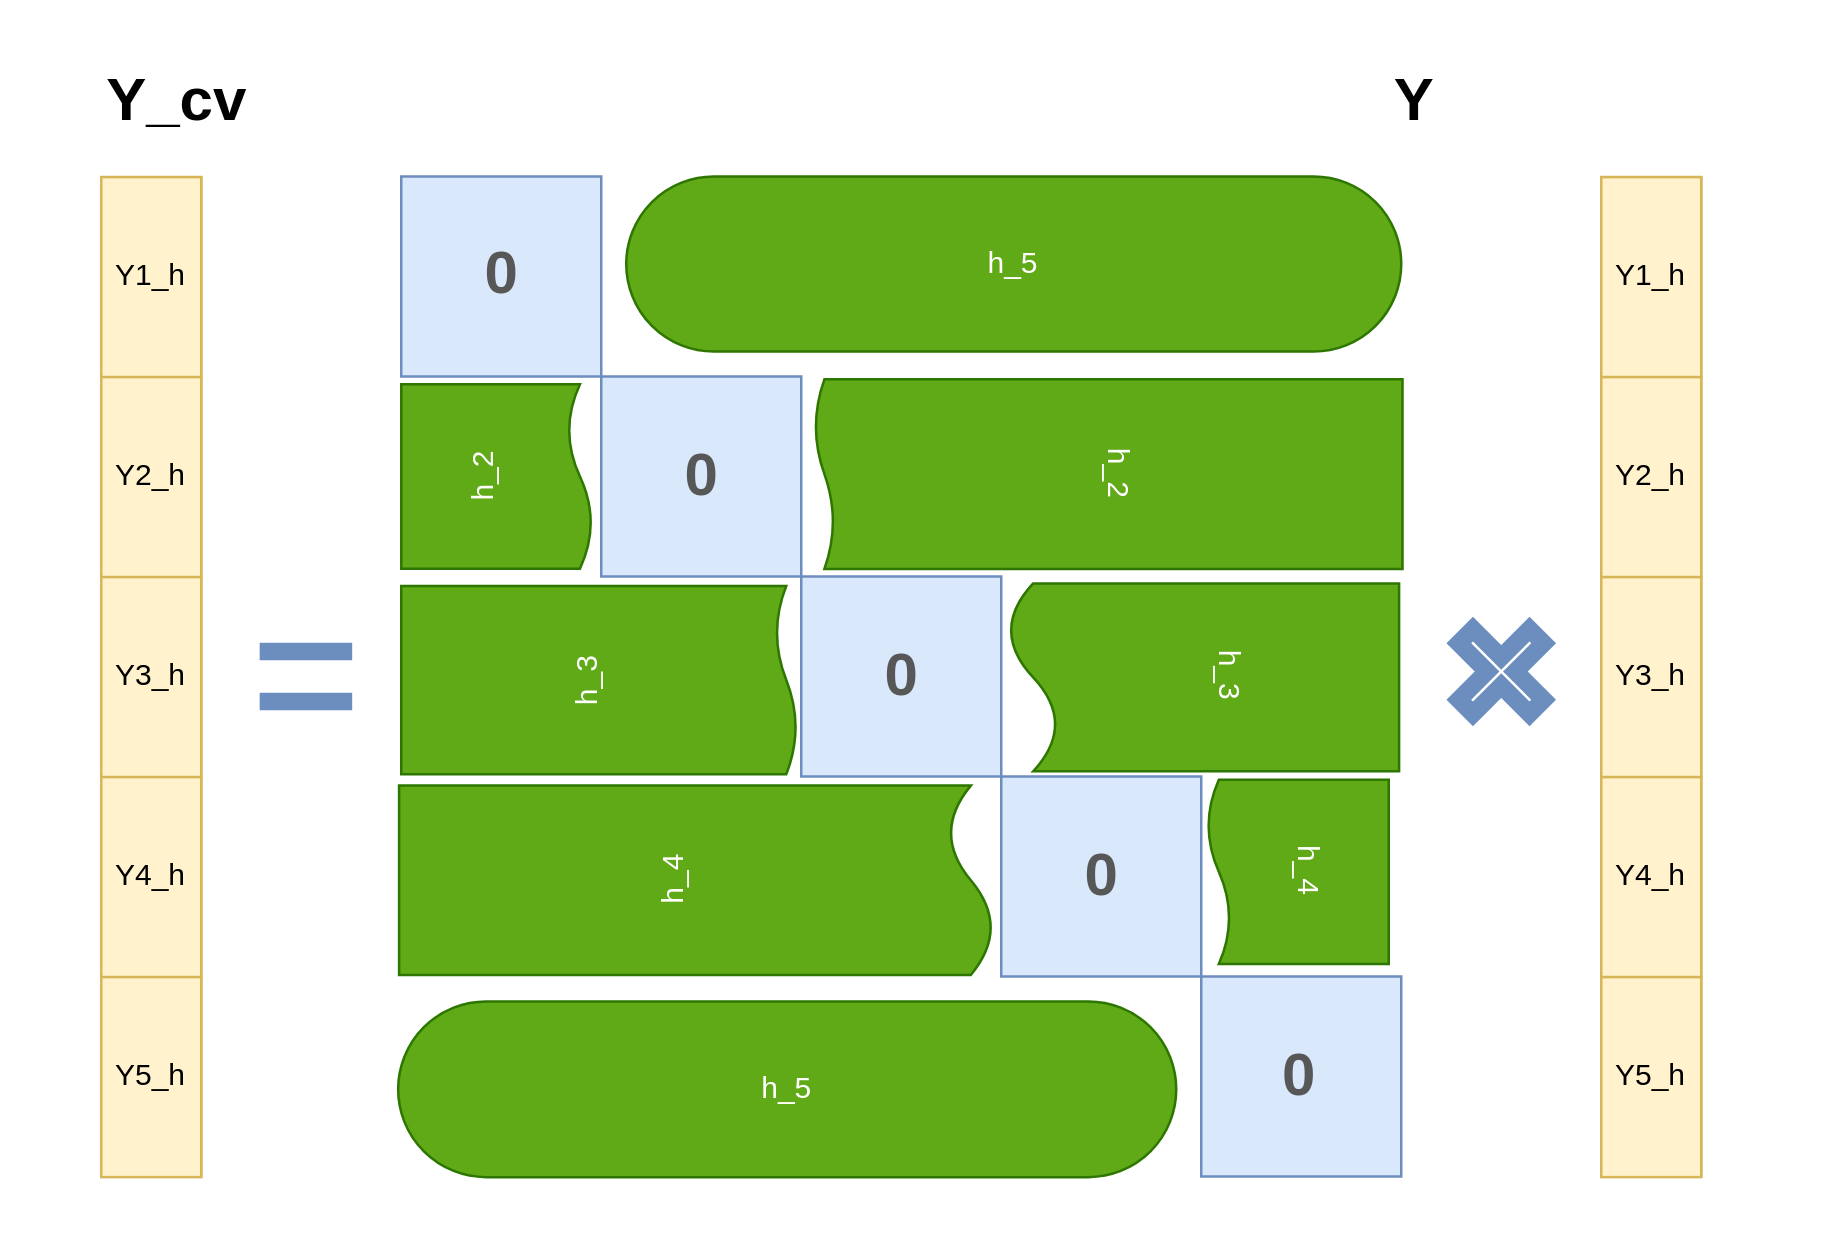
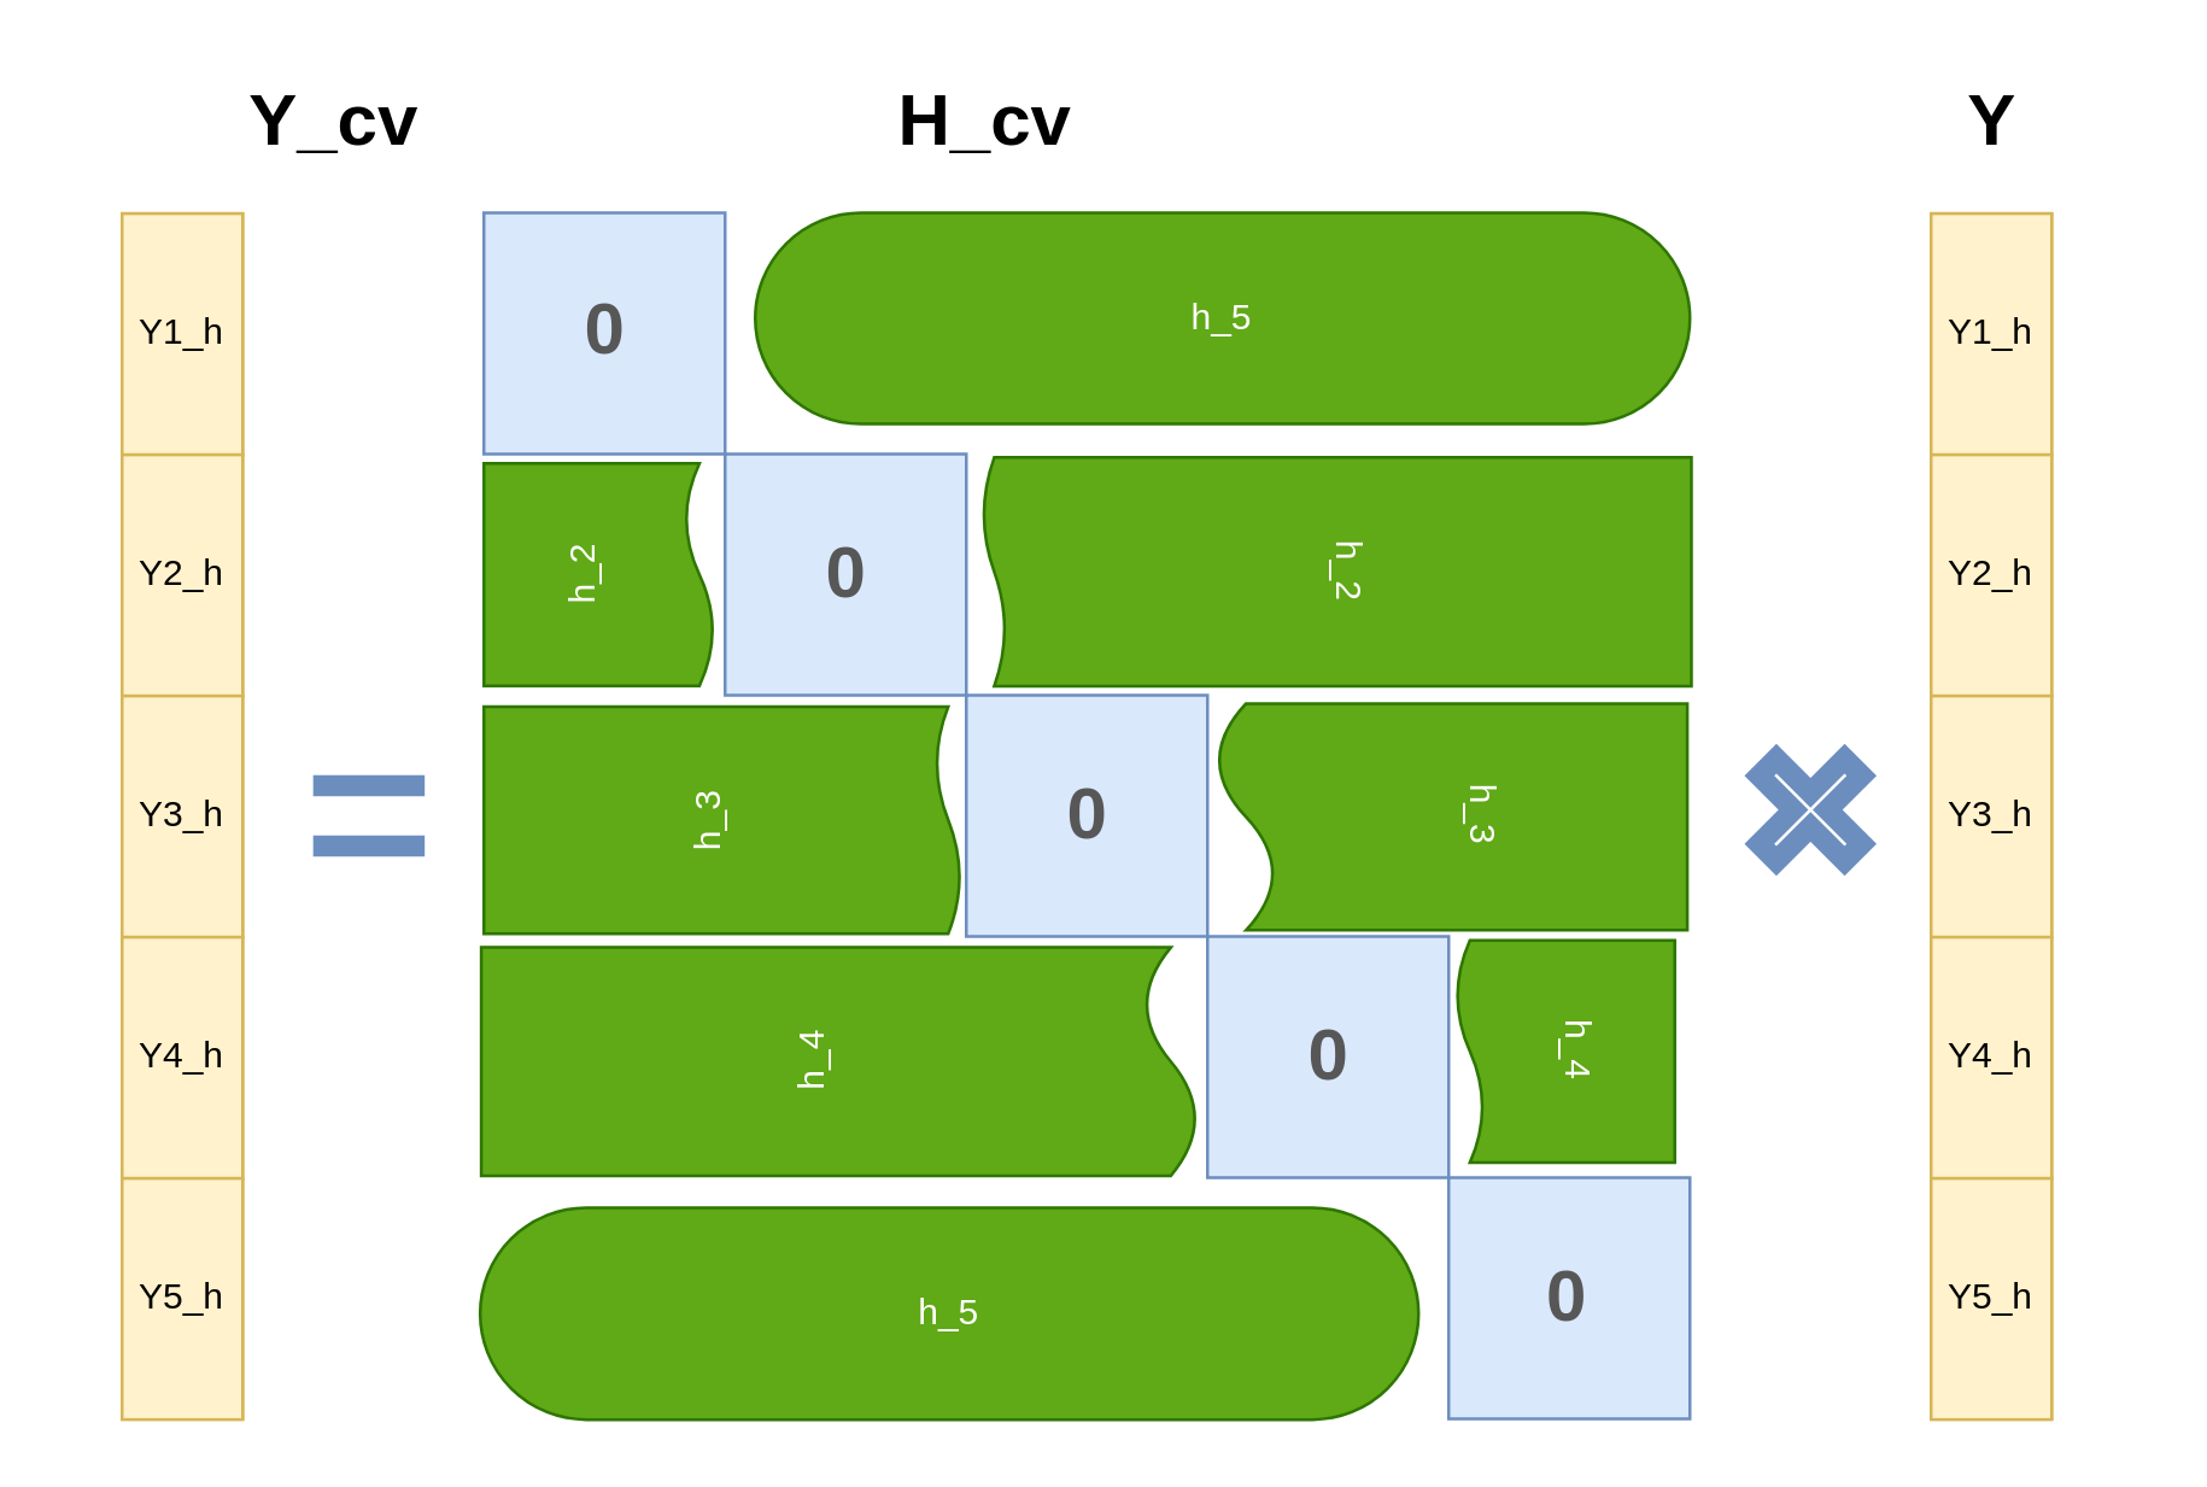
- <mxCell id="25" value="Y" style="text;strokeColor=none;fillColor=none;html=1;fontSize=24;fontStyle=1;verticalAlign=middle;align=center;" parent="1" vertex="1"><mxGeometry x="515" y="20" width="100" height="40" as="geometry" /></mxCell>
+ <mxCell id="25" value="Y" style="text;strokeColor=none;fillColor=none;html=1;fontSize=24;fontStyle=1;verticalAlign=middle;align=center;" parent="1" vertex="1"><mxGeometry x="610" y="20" width="100" height="40" as="geometry" /></mxCell>
- <mxCell id="24" value="Y_cv" style="text;strokeColor=none;fillColor=none;html=1;fontSize=24;fontStyle=1;verticalAlign=middle;align=center;" parent="1" vertex="1"><mxGeometry x="20" y="20.25" width="100" height="40" as="geometry" /></mxCell>
+ <mxCell id="24" value="Y_cv" style="text;strokeColor=none;fillColor=none;html=1;fontSize=24;fontStyle=1;verticalAlign=middle;align=center;" parent="1" vertex="1"><mxGeometry x="60" y="20.25" width="100" height="40" as="geometry" /></mxCell>
+ <mxCell id="17" value="H_cv" style="text;strokeColor=none;fillColor=none;html=1;fontSize=24;fontStyle=1;verticalAlign=middle;align=center;" parent="1" vertex="1"><mxGeometry x="276.25" y="20.25" width="100" height="40" as="geometry" /></mxCell>
